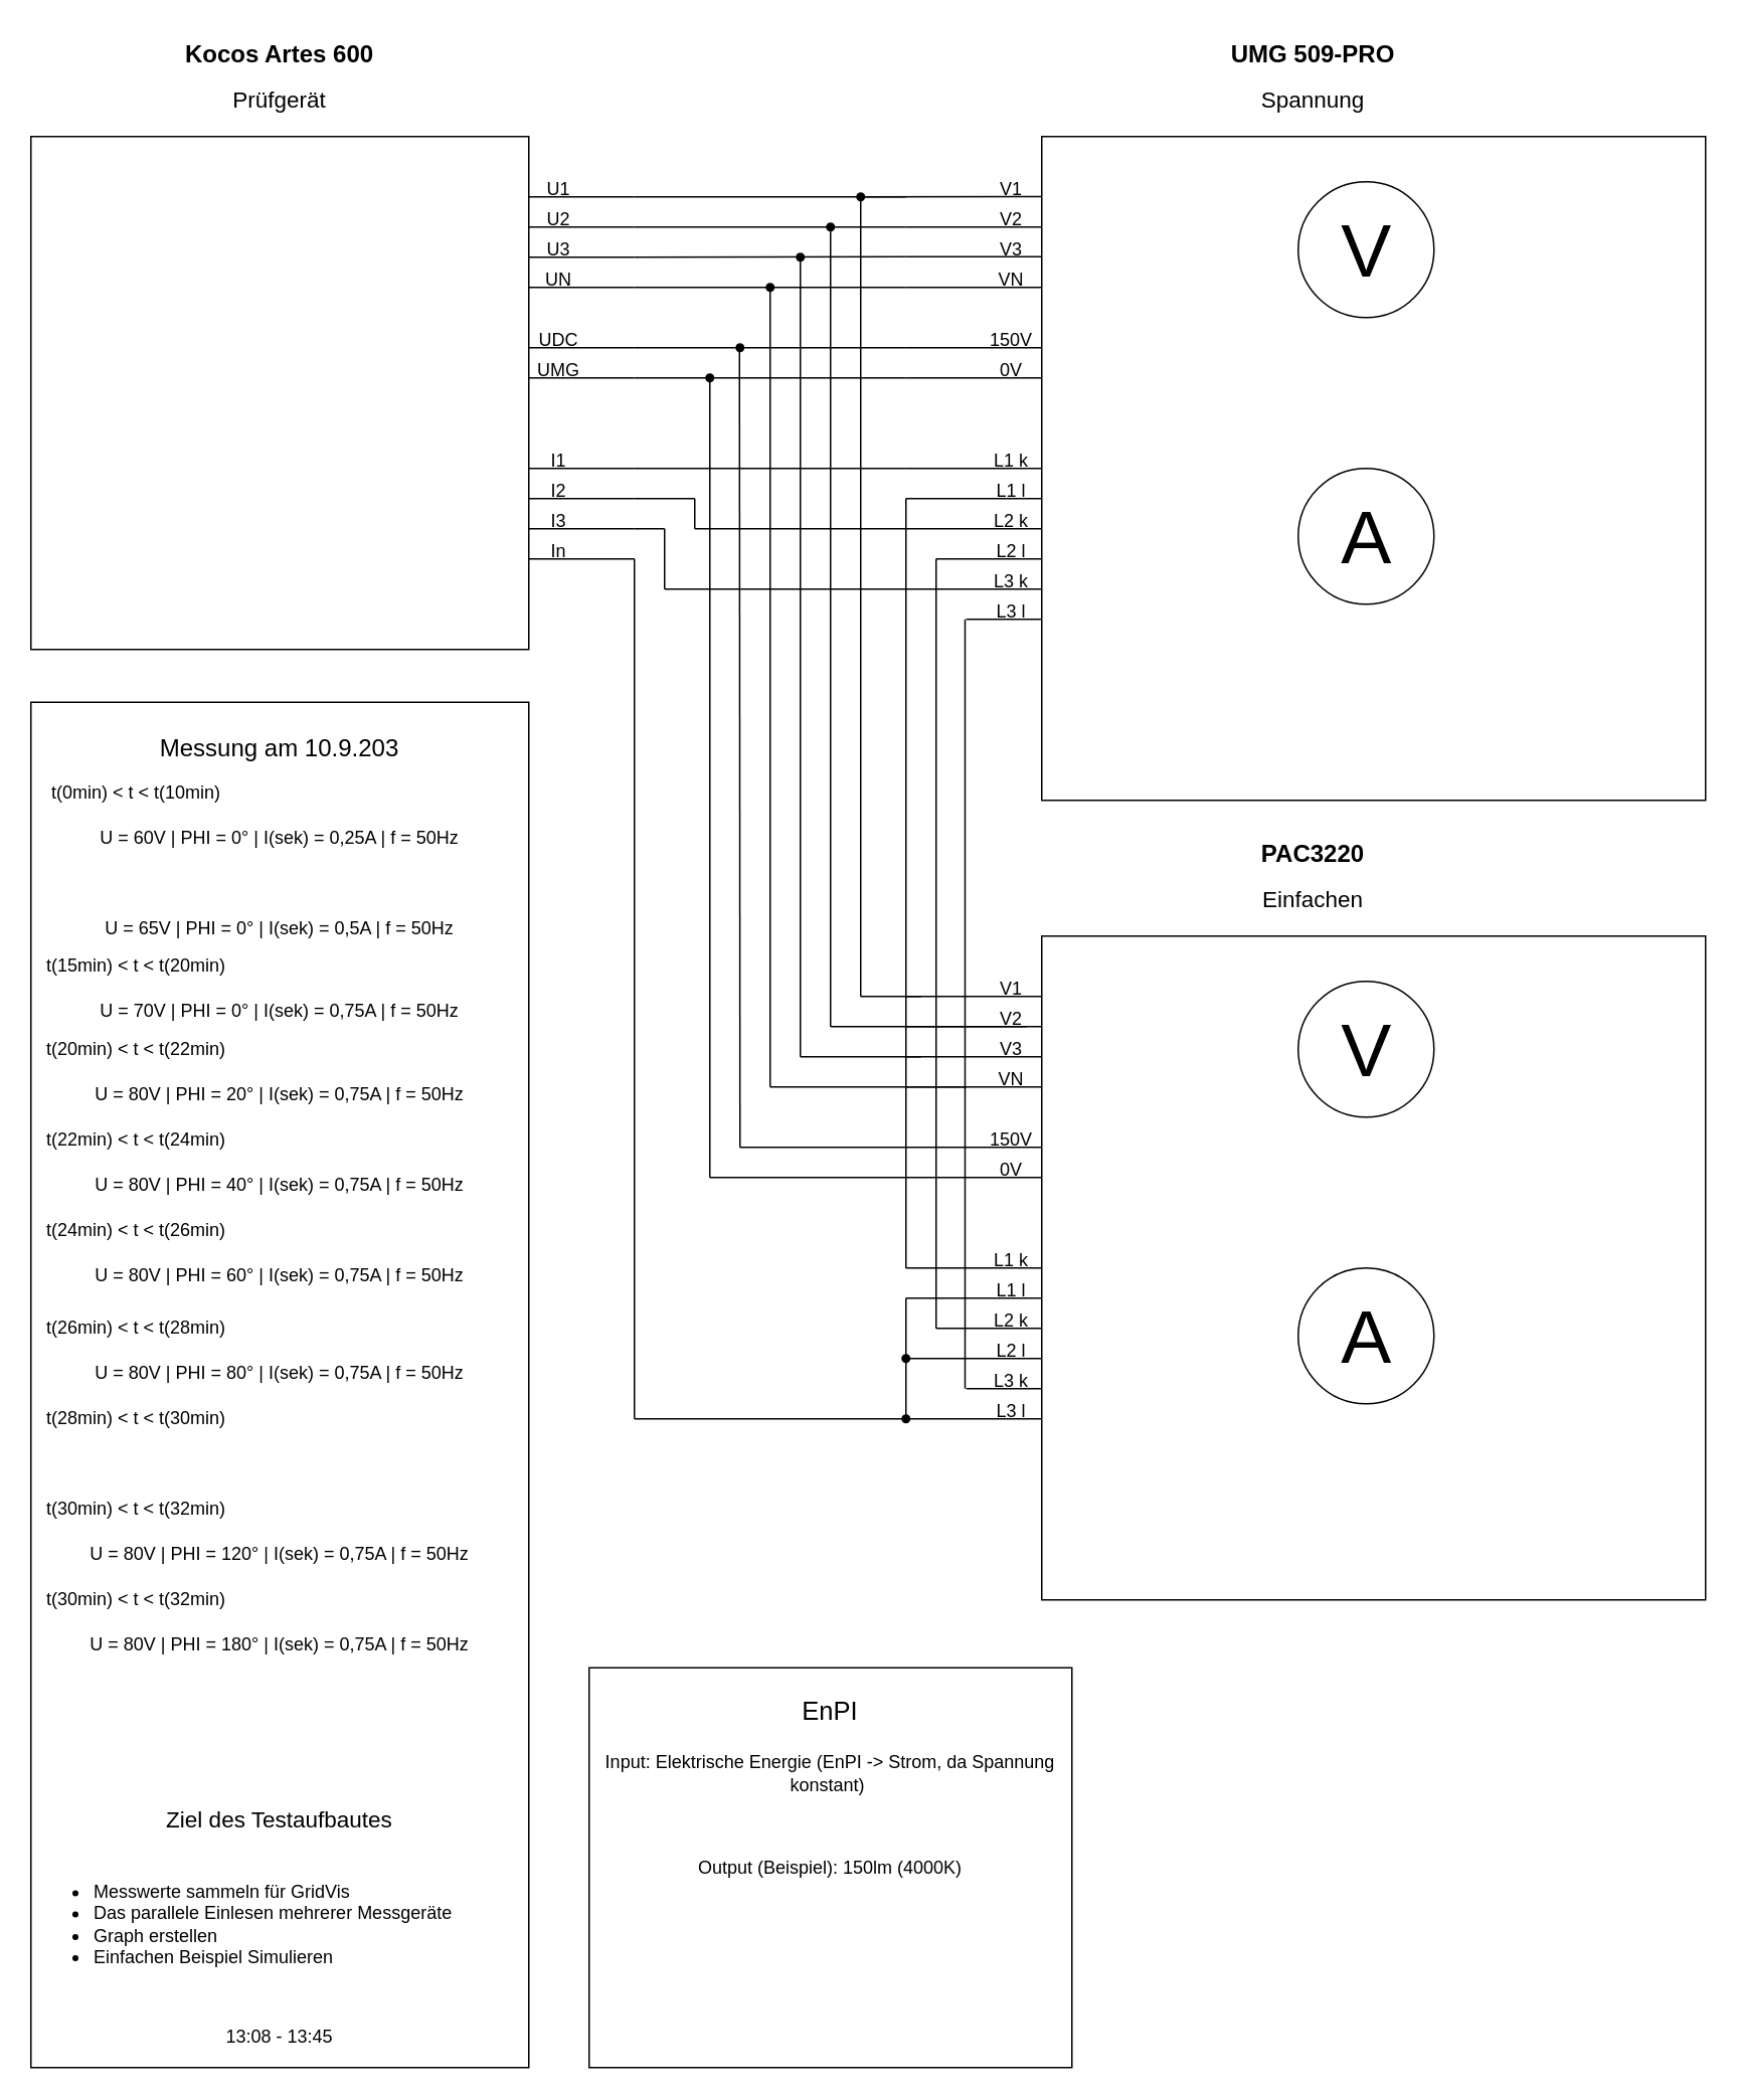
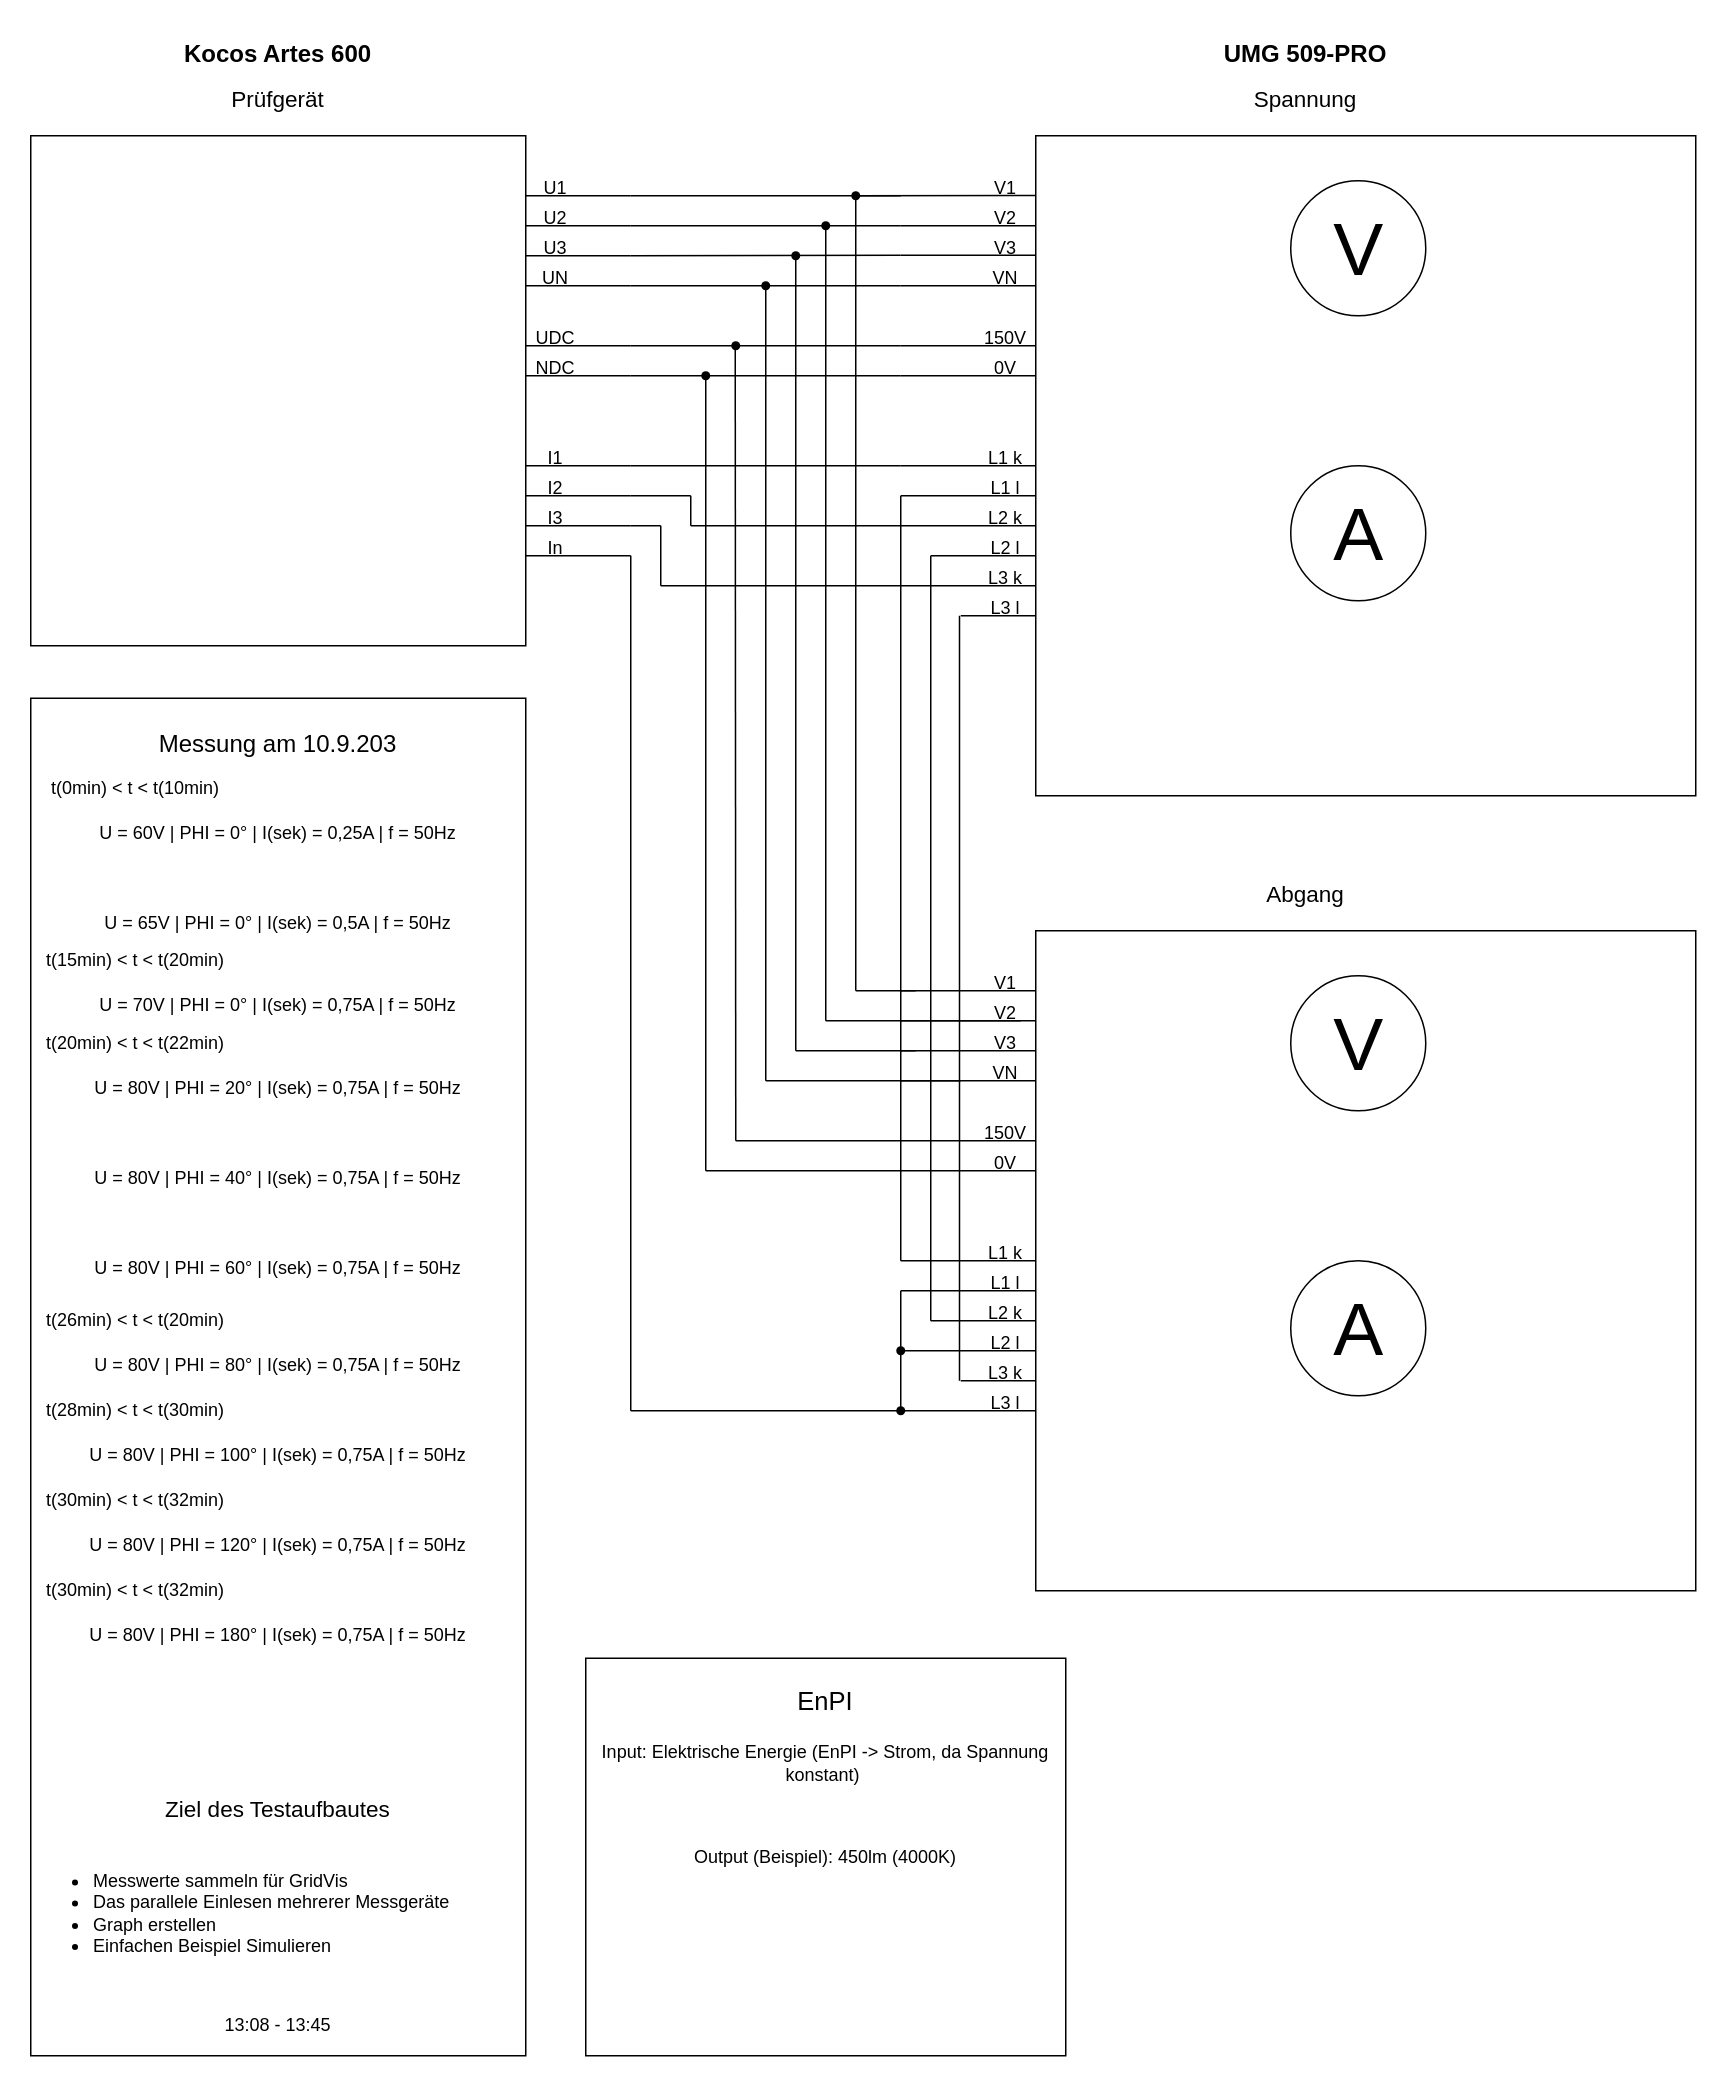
- <mxCell id="74" value="UMG" style="text;html=1;align=center;verticalAlign=middle;whiteSpace=wrap;rounded=0;" parent="1" vertex="1"><mxGeometry x="340" y="230" width="60" height="30" as="geometry" /></mxCell>
+ <mxCell id="74" value="NDC" style="text;html=1;align=center;verticalAlign=middle;whiteSpace=wrap;rounded=0;" parent="1" vertex="1"><mxGeometry x="340" y="230" width="60" height="30" as="geometry" /></mxCell>
- <mxCell id="61" value="PAC3220" style="text;html=1;align=center;verticalAlign=middle;whiteSpace=wrap;rounded=0;fontSize=16;fontStyle=1" parent="1" vertex="1"><mxGeometry x="775" y="550" width="190" height="30" as="geometry" /></mxCell>
- <mxCell id="62" value="Einfachen" style="text;html=1;align=center;verticalAlign=middle;whiteSpace=wrap;rounded=0;fontSize=15;" parent="1" vertex="1"><mxGeometry x="775" y="580" width="190" height="30" as="geometry" /></mxCell>
+ <mxCell id="62" value="Abgang" style="text;html=1;align=center;verticalAlign=middle;whiteSpace=wrap;rounded=0;fontSize=15;" parent="1" vertex="1"><mxGeometry x="775" y="580" width="190" height="30" as="geometry" /></mxCell>
- <mxCell id="137" value="t(22min) &amp;lt; t &amp;lt; t(24min)" style="text;html=1;align=center;verticalAlign=middle;whiteSpace=wrap;rounded=0;" parent="1" vertex="1"><mxGeometry x="20" y="740" width="140" height="30" as="geometry" /></mxCell>
- <mxCell id="139" value="t(24min) &amp;lt; t &amp;lt; t(26min)" style="text;html=1;align=center;verticalAlign=middle;whiteSpace=wrap;rounded=0;" parent="1" vertex="1"><mxGeometry x="20" y="800" width="140" height="30" as="geometry" /></mxCell>
- <mxCell id="141" value="t(26min) &amp;lt; t &amp;lt; t(28min)" style="text;html=1;align=center;verticalAlign=middle;whiteSpace=wrap;rounded=0;" parent="1" vertex="1"><mxGeometry x="20" y="865" width="140" height="30" as="geometry" /></mxCell>
+ <mxCell id="141" value="t(26min) &amp;lt; t &amp;lt; t(20min)" style="text;html=1;align=center;verticalAlign=middle;whiteSpace=wrap;rounded=0;" parent="1" vertex="1"><mxGeometry x="20" y="865" width="140" height="30" as="geometry" /></mxCell>
+ <mxCell id="144" value="U = 80V | PHI = 100° | I(sek) = 0,75A | f = 50Hz" style="text;html=1;align=center;verticalAlign=middle;whiteSpace=wrap;rounded=0;" parent="1" vertex="1"><mxGeometry x="20" y="955" width="330" height="30" as="geometry" /></mxCell>
- <mxCell id="151" value="Output (Beispiel): 150lm (4000K)" style="text;html=1;align=center;verticalAlign=middle;whiteSpace=wrap;rounded=0;" vertex="1" parent="1"><mxGeometry x="390" y="1222.5" width="320" height="30" as="geometry" /></mxCell>
+ <mxCell id="151" value="Output (Beispiel): 450lm (4000K)" style="text;html=1;align=center;verticalAlign=middle;whiteSpace=wrap;rounded=0;" vertex="1" parent="1"><mxGeometry x="390" y="1222.5" width="320" height="30" as="geometry" /></mxCell>
